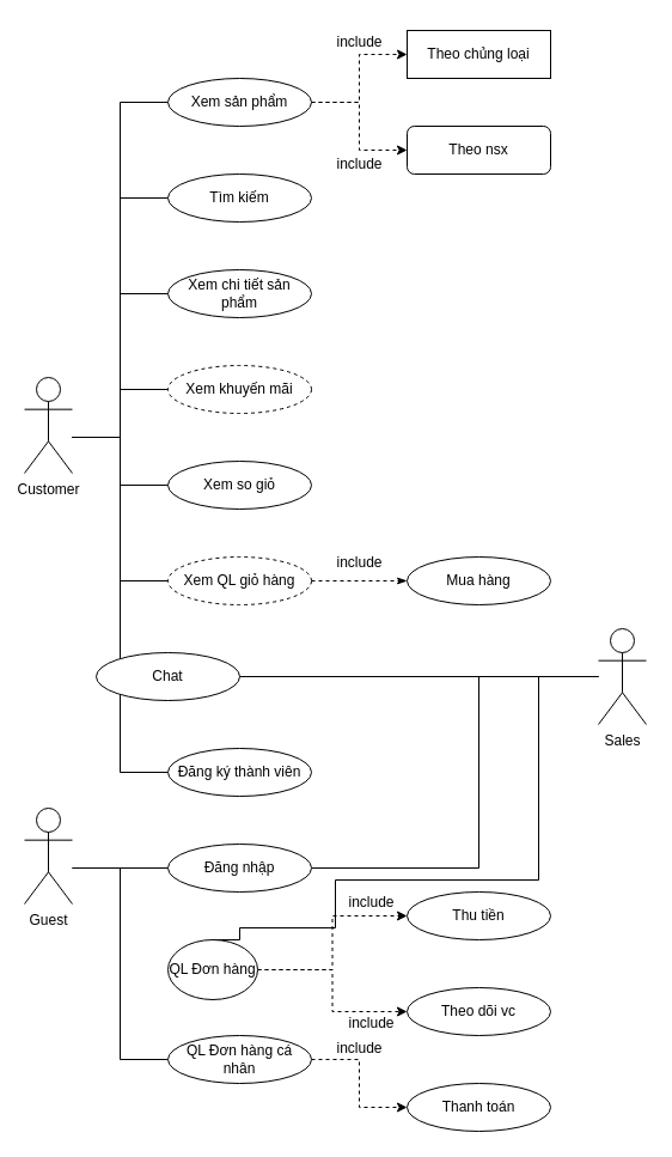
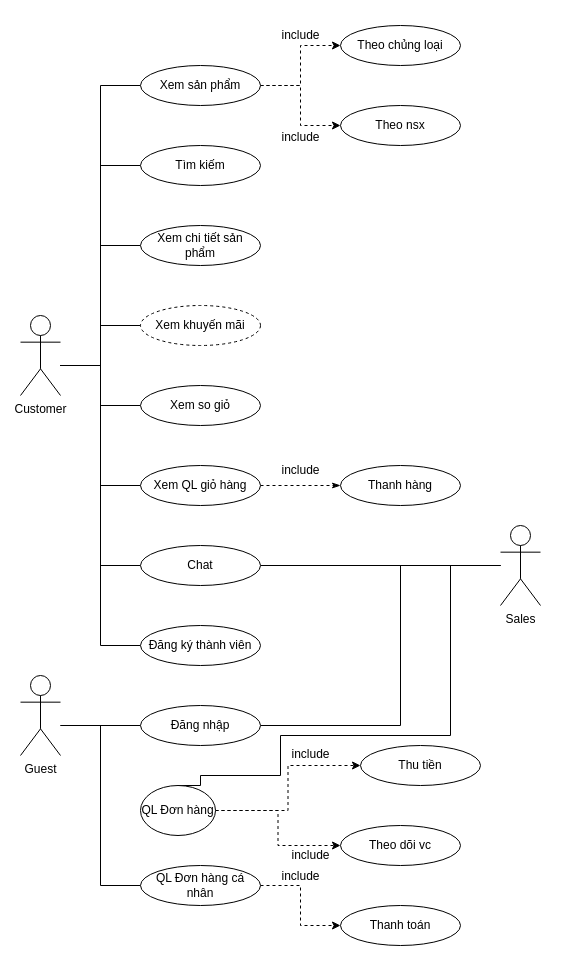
- <mxCell id="21" value="Theo chủng loại" style="whiteSpace=wrap;html=1;rounded=0;" vertex="1" parent="1"><mxGeometry x="340" y="25" width="120" height="40" as="geometry" /></mxCell>
+ <mxCell id="21" value="Theo chủng loại" style="ellipse;whiteSpace=wrap;html=1;" vertex="1" parent="1"><mxGeometry x="340" y="25" width="120" height="40" as="geometry" /></mxCell>
- <mxCell id="22" value="Theo nsx" style="whiteSpace=wrap;html=1;rounded=1;" vertex="1" parent="1"><mxGeometry x="340" y="105" width="120" height="40" as="geometry" /></mxCell>
+ <mxCell id="22" value="Theo nsx" style="ellipse;whiteSpace=wrap;html=1;" vertex="1" parent="1"><mxGeometry x="340" y="105" width="120" height="40" as="geometry" /></mxCell>
- <mxCell id="28" value="Xem QL giỏ hàng" style="ellipse;whiteSpace=wrap;html=1;dashed=1;" vertex="1" parent="1"><mxGeometry x="140" y="465" width="120" height="40" as="geometry" /></mxCell>
+ <mxCell id="28" value="Xem QL giỏ hàng" style="ellipse;whiteSpace=wrap;html=1;" vertex="1" parent="1"><mxGeometry x="140" y="465" width="120" height="40" as="geometry" /></mxCell>
- <mxCell id="31" value="Mua hàng" style="ellipse;whiteSpace=wrap;html=1;" vertex="1" parent="1"><mxGeometry x="340" y="465" width="120" height="40" as="geometry" /></mxCell>
+ <mxCell id="31" value="Thanh hàng" style="ellipse;whiteSpace=wrap;html=1;" vertex="1" parent="1"><mxGeometry x="340" y="465" width="120" height="40" as="geometry" /></mxCell>
- <mxCell id="30" value="Chat" style="ellipse;whiteSpace=wrap;html=1;" vertex="1" parent="1"><mxGeometry x="80" y="545" width="120" height="40" as="geometry" /></mxCell>
+ <mxCell id="30" value="Chat" style="ellipse;whiteSpace=wrap;html=1;" vertex="1" parent="1"><mxGeometry x="140" y="545" width="120" height="40" as="geometry" /></mxCell>
- <mxCell id="39" value="Thu tiền" style="ellipse;whiteSpace=wrap;html=1;" vertex="1" parent="1"><mxGeometry x="340" y="745" width="120" height="40" as="geometry" /></mxCell>
+ <mxCell id="39" value="Thu tiền" style="ellipse;whiteSpace=wrap;html=1;" vertex="1" parent="1"><mxGeometry x="360" y="745" width="120" height="40" as="geometry" /></mxCell>
